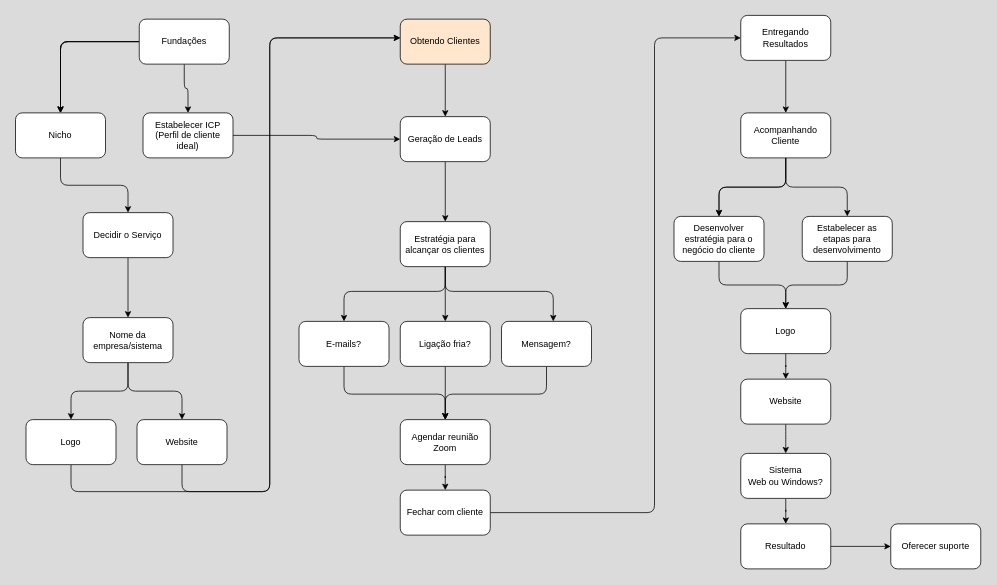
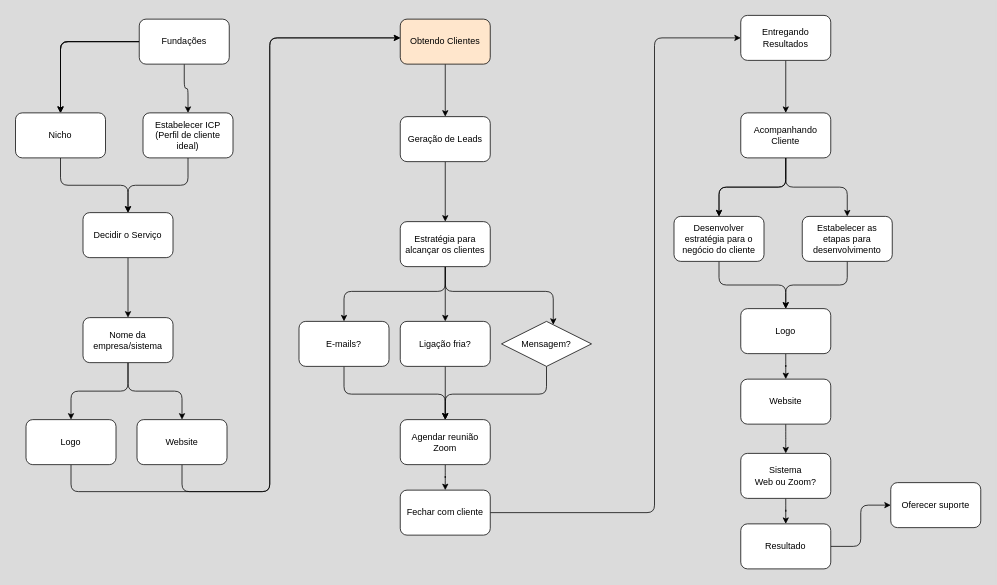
- <mxCell id="9" style="edgeStyle=orthogonalEdgeStyle;rounded=1;orthogonalLoop=1;jettySize=auto;html=1;" edge="1" parent="1" source="10" target="14"><mxGeometry relative="1" as="geometry" /></mxCell>
+ <mxCell id="9" style="edgeStyle=orthogonalEdgeStyle;rounded=1;orthogonalLoop=1;jettySize=auto;html=1;" edge="1" parent="1" source="10" target="22"><mxGeometry relative="1" as="geometry" /></mxCell>
- <mxCell id="39" value="Mensagem?" style="whiteSpace=wrap;html=1;rounded=1;" vertex="1" parent="1"><mxGeometry x="668" y="428" width="120" height="60" as="geometry" /></mxCell>
+ <mxCell id="39" value="Mensagem?" style="rhombus;whiteSpace=wrap;html=1;" vertex="1" parent="1"><mxGeometry x="668" y="428" width="120" height="60" as="geometry" /></mxCell>
- <mxCell id="53" value="Sistema&lt;br&gt;Web ou Windows?" style="whiteSpace=wrap;html=1;rounded=1;" vertex="1" parent="1"><mxGeometry x="987" y="604" width="120" height="60" as="geometry" /></mxCell>
+ <mxCell id="53" value="Sistema&lt;br&gt;Web ou Zoom?" style="whiteSpace=wrap;html=1;rounded=1;" vertex="1" parent="1"><mxGeometry x="987" y="604" width="120" height="60" as="geometry" /></mxCell>
- <mxCell id="56" value="Oferecer suporte" style="whiteSpace=wrap;html=1;rounded=1;" vertex="1" parent="1"><mxGeometry x="1187" y="698" width="120" height="60" as="geometry" /></mxCell>
+ <mxCell id="56" value="Oferecer suporte" style="whiteSpace=wrap;html=1;rounded=1;" vertex="1" parent="1"><mxGeometry x="1187" y="643" width="120" height="60" as="geometry" /></mxCell>
